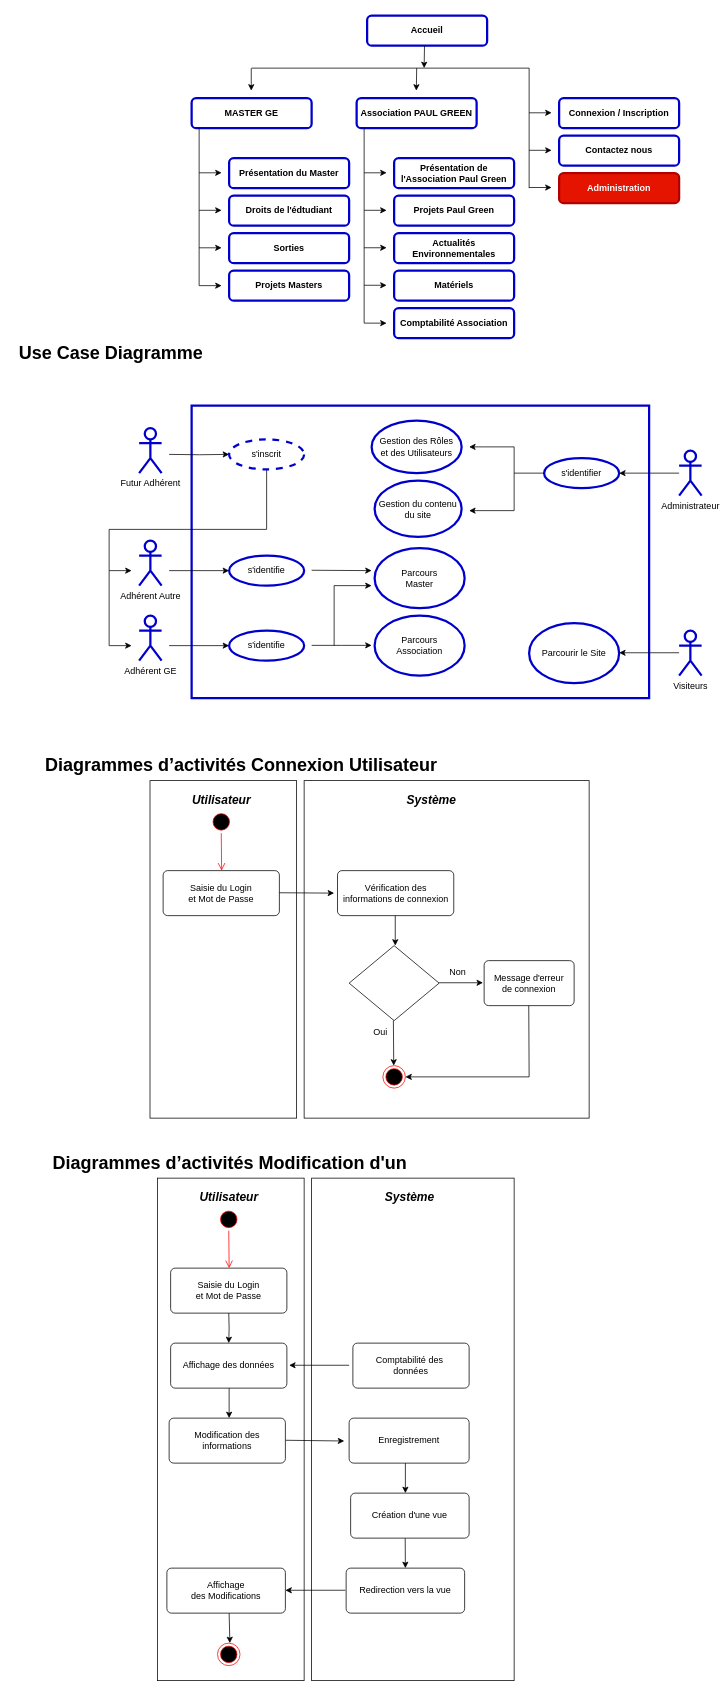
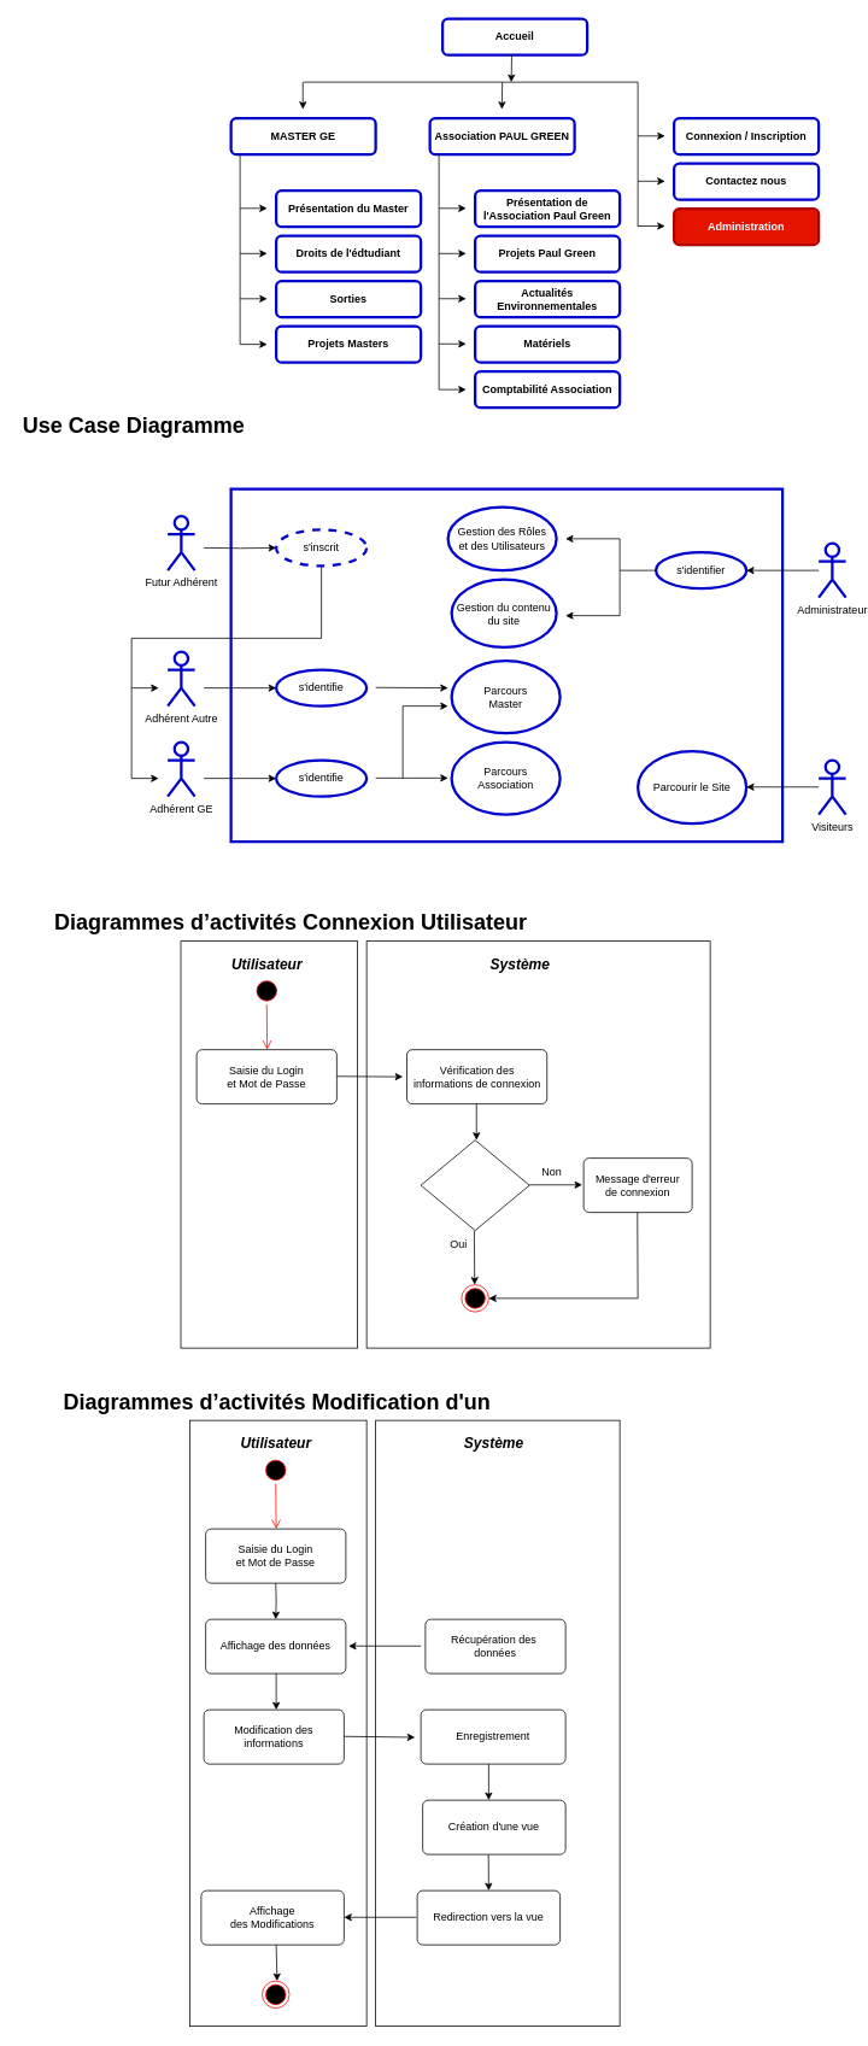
- <mxCell id="89" value="Comptabilité des&amp;nbsp;&lt;br&gt;données" style="rounded=1;arcSize=10;whiteSpace=wrap;html=1;align=center;" parent="1" vertex="1"><mxGeometry x="470" y="1790" width="155" height="60" as="geometry" /></mxCell>
+ <mxCell id="89" value="Récupération des&amp;nbsp;&lt;br&gt;données" style="rounded=1;arcSize=10;whiteSpace=wrap;html=1;align=center;" parent="1" vertex="1"><mxGeometry x="470" y="1790" width="155" height="60" as="geometry" /></mxCell>
